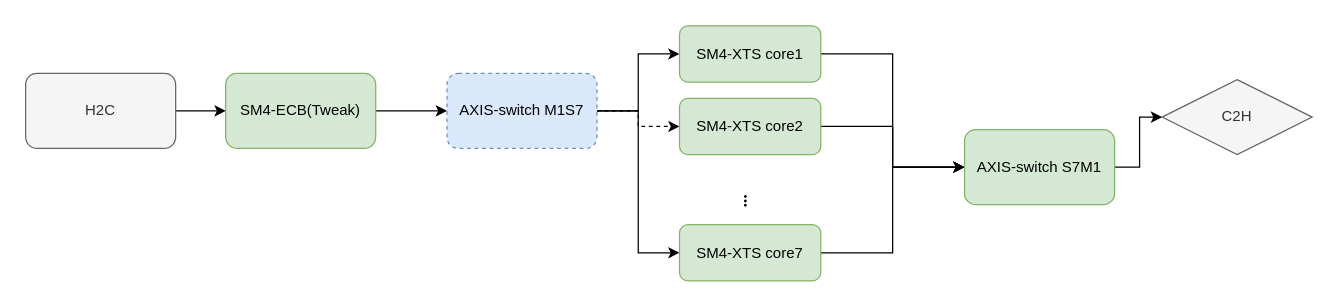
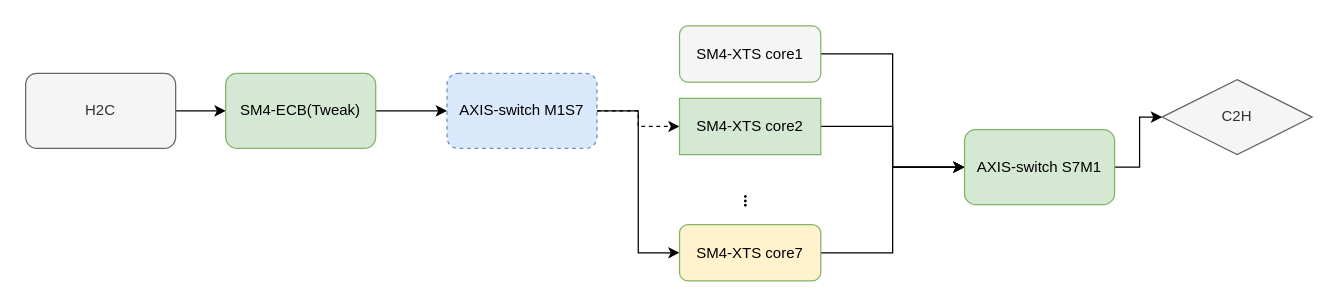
- <mxCell id="8" value="SM4-XTS core1" style="rounded=1;whiteSpace=wrap;html=1;fillColor=#d5e8d4;strokeColor=#82b366;" vertex="1" parent="1"><mxGeometry x="543" y="20" width="113" height="45" as="geometry" /></mxCell>
+ <mxCell id="8" value="SM4-XTS core1" style="rounded=1;whiteSpace=wrap;html=1;fillColor=#f5f5f5;strokeColor=#82b366;" vertex="1" parent="1"><mxGeometry x="543" y="20" width="113" height="45" as="geometry" /></mxCell>
- <mxCell id="3" style="edgeStyle=orthogonalEdgeStyle;rounded=0;orthogonalLoop=1;jettySize=auto;html=1;exitX=1;exitY=0.5;exitDx=0;exitDy=0;entryX=0;entryY=0.5;entryDx=0;entryDy=0;fontFamily=Verdana;" edge="1" parent="1" source="6" target="8"><mxGeometry relative="1" as="geometry" /></mxCell>
- <mxCell id="10" value="SM4-XTS core2" style="rounded=1;whiteSpace=wrap;html=1;fillColor=#d5e8d4;strokeColor=#82b366;" vertex="1" parent="1"><mxGeometry x="543" y="78" width="113" height="45" as="geometry" /></mxCell>
+ <mxCell id="10" value="SM4-XTS core2" style="whiteSpace=wrap;html=1;fillColor=#d5e8d4;strokeColor=#82b366;rounded=0;" vertex="1" parent="1"><mxGeometry x="543" y="78" width="113" height="45" as="geometry" /></mxCell>
- <mxCell id="12" value="SM4-XTS core7" style="rounded=1;whiteSpace=wrap;html=1;fillColor=#d5e8d4;strokeColor=#82b366;" vertex="1" parent="1"><mxGeometry x="543" y="179" width="113" height="45" as="geometry" /></mxCell>
+ <mxCell id="12" value="SM4-XTS core7" style="rounded=1;whiteSpace=wrap;html=1;fillColor=#fff2cc;strokeColor=#82b366;" vertex="1" parent="1"><mxGeometry x="543" y="179" width="113" height="45" as="geometry" /></mxCell>
